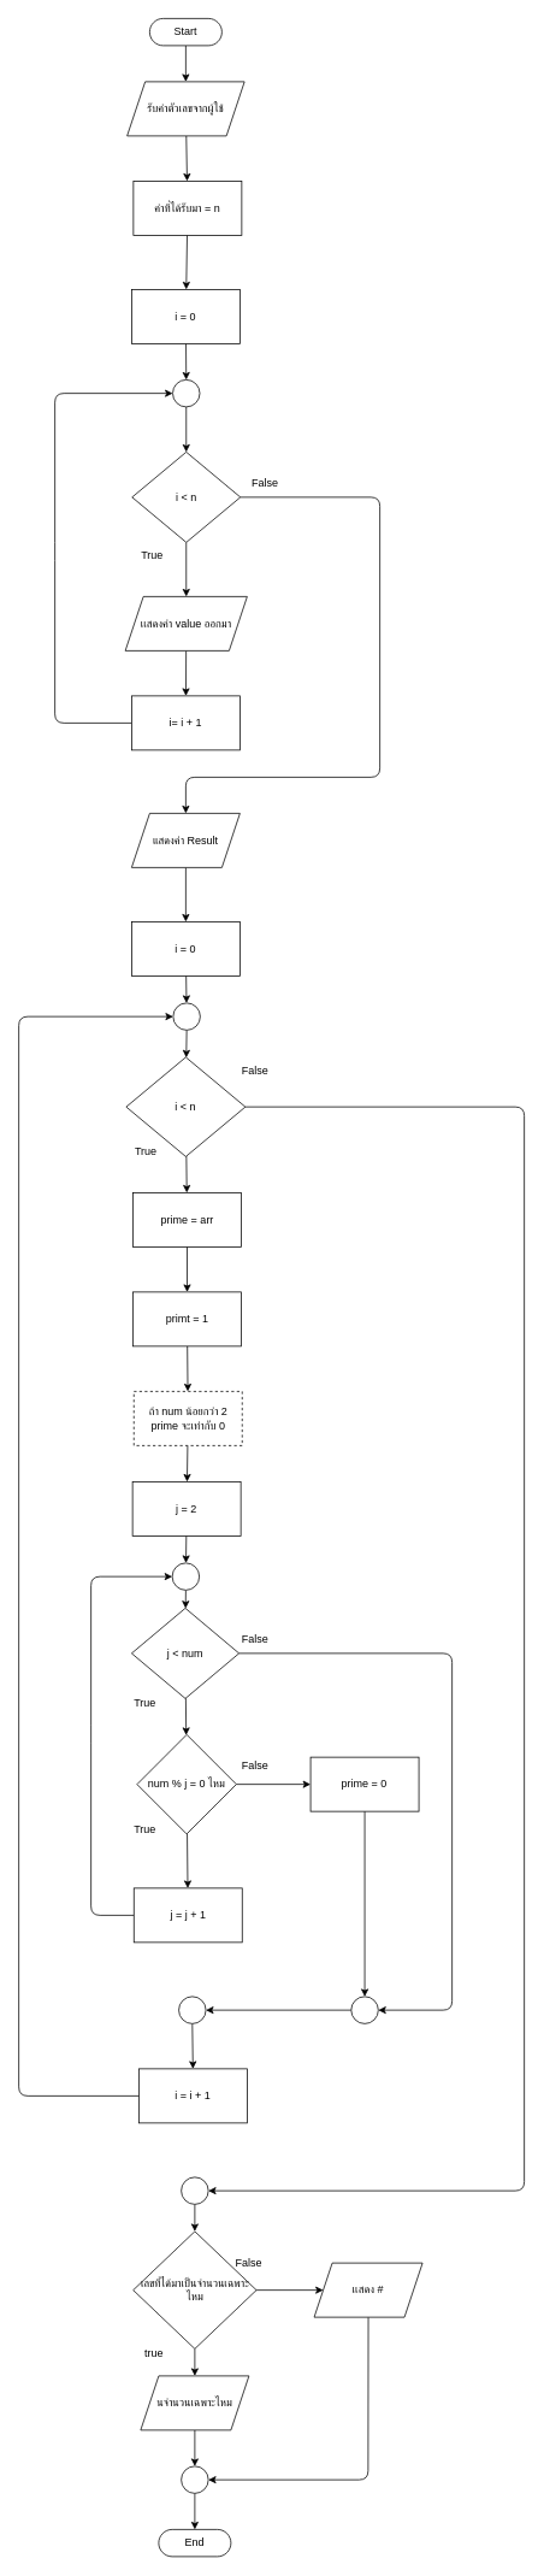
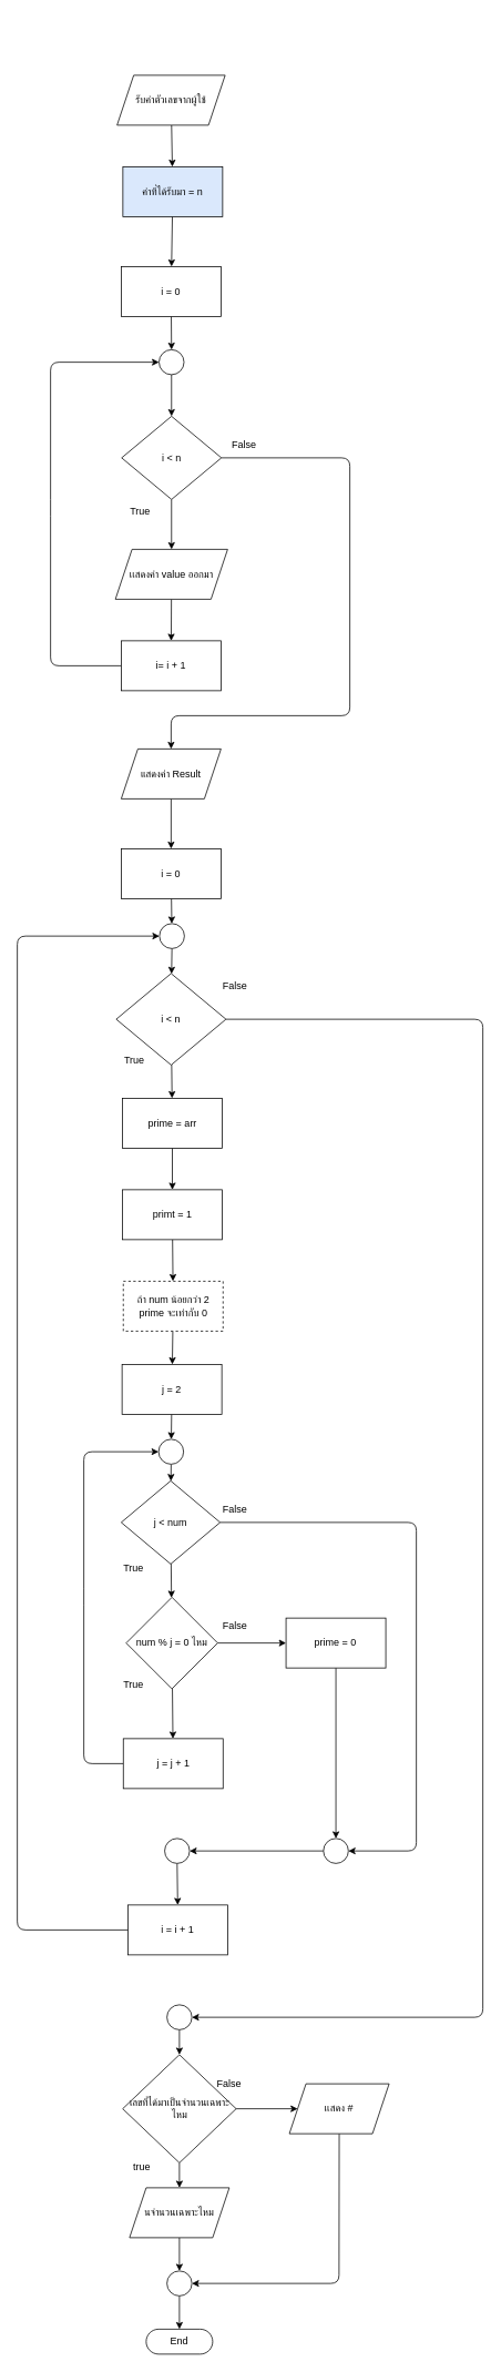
- <mxCell id="3" value="Start" style="html=1;dashed=0;whiteSpace=wrap;shape=mxgraph.dfd.start" parent="1" vertex="1"><mxGeometry x="165" y="20" width="80" height="30" as="geometry" /></mxCell>
- <mxCell id="2" value="" style="edgeStyle=none;html=1;" edge="1" parent="1" source="3" target="6"><mxGeometry relative="1" as="geometry" /></mxCell>
- <mxCell id="8" value="ค่าที่ได้รับมา = n" style="rounded=0;whiteSpace=wrap;html=1;" parent="1" vertex="1"><mxGeometry x="147" y="200" width="120" height="60" as="geometry" /></mxCell>
+ <mxCell id="8" value="ค่าที่ได้รับมา = n" style="rounded=0;whiteSpace=wrap;html=1;fillColor=#dae8fc;" parent="1" vertex="1"><mxGeometry x="147" y="200" width="120" height="60" as="geometry" /></mxCell>
